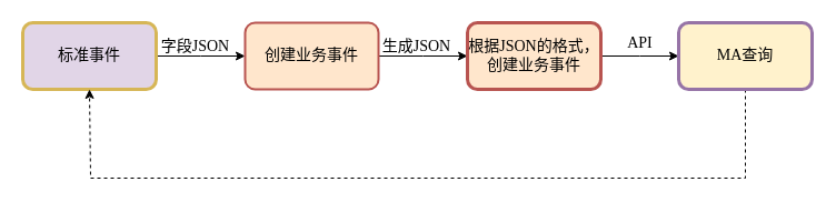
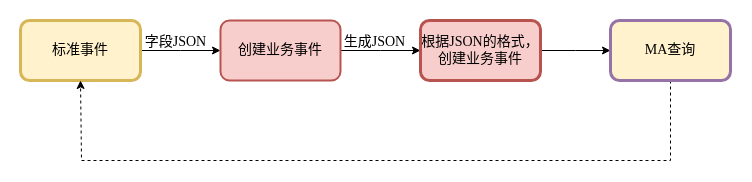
- <mxCell id="12" value="API" style="text;html=1;align=center;verticalAlign=middle;resizable=0;points=[];autosize=1;labelBorderColor=none;fontSize=14;fontFamily=Verdana;" vertex="1" parent="1"><mxGeometry x="555" y="29" width="40" height="20" as="geometry" /></mxCell>
- <mxCell id="3" value="标准事件" style="rounded=1;whiteSpace=wrap;html=1;strokeWidth=3;fillColor=#e1d5e7;strokeColor=#d6b656;labelBorderColor=none;fontSize=14;fontFamily=Verdana;" vertex="1" parent="1"><mxGeometry x="20" y="20" width="120" height="60" as="geometry" /></mxCell>
+ <mxCell id="3" value="标准事件" style="rounded=1;whiteSpace=wrap;html=1;strokeWidth=3;fillColor=#fff2cc;strokeColor=#d6b656;labelBorderColor=none;fontSize=14;fontFamily=Verdana;" vertex="1" parent="1"><mxGeometry x="20" y="20" width="120" height="60" as="geometry" /></mxCell>
- <mxCell id="5" value="创建业务事件" style="rounded=1;whiteSpace=wrap;html=1;strokeWidth=2;fillColor=#ffe6cc;strokeColor=#b85450;labelBorderColor=none;fontSize=14;fontFamily=Verdana;" vertex="1" parent="1"><mxGeometry x="220" y="20" width="120" height="60" as="geometry" /></mxCell>
+ <mxCell id="5" value="创建业务事件" style="rounded=1;whiteSpace=wrap;html=1;strokeWidth=2;fillColor=#f8cecc;strokeColor=#b85450;labelBorderColor=none;fontSize=14;fontFamily=Verdana;" vertex="1" parent="1"><mxGeometry x="220" y="20" width="120" height="60" as="geometry" /></mxCell>
- <mxCell id="9" value="根据JSON的格式， 创建业务事件" style="rounded=1;whiteSpace=wrap;html=1;strokeWidth=3;fillColor=#ffe6cc;strokeColor=#b85450;labelBorderColor=none;fontSize=14;fontFamily=Verdana;" vertex="1" parent="1"><mxGeometry x="420" y="20" width="120" height="60" as="geometry" /></mxCell>
+ <mxCell id="9" value="根据JSON的格式， 创建业务事件" style="rounded=1;whiteSpace=wrap;html=1;strokeWidth=3;fillColor=#f8cecc;strokeColor=#b85450;labelBorderColor=none;fontSize=14;fontFamily=Verdana;" vertex="1" parent="1"><mxGeometry x="420" y="20" width="120" height="60" as="geometry" /></mxCell>
